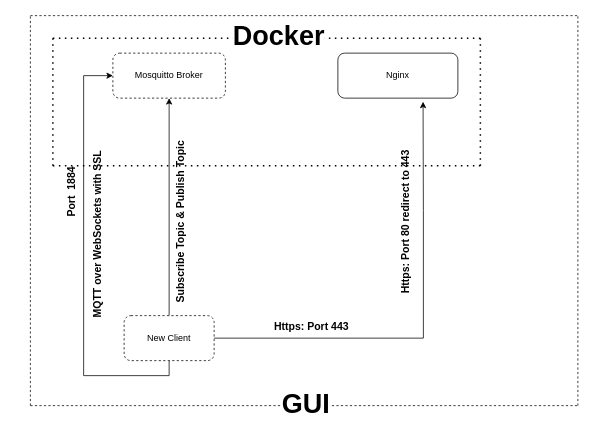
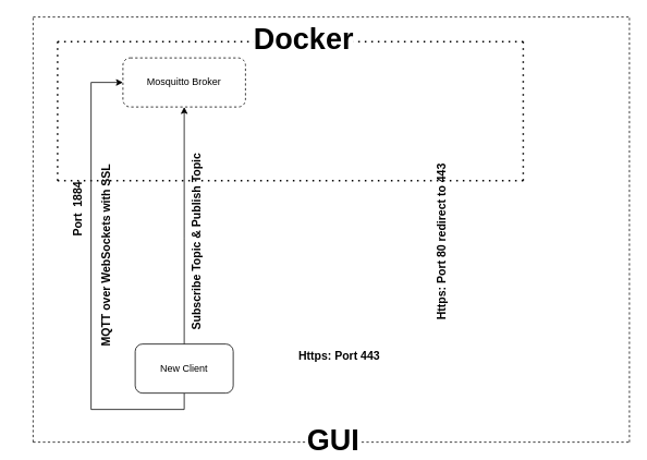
- <mxCell id="3" value="Nginx" style="rounded=1;whiteSpace=wrap;html=1;" vertex="1" parent="1"><mxGeometry x="450" y="70" width="160" height="60" as="geometry" /></mxCell>
- <mxCell id="9" style="edgeStyle=orthogonalEdgeStyle;rounded=0;orthogonalLoop=1;jettySize=auto;html=1;entryX=0.71;entryY=1.08;entryDx=0;entryDy=0;entryPerimeter=0;" edge="1" parent="1" source="6" target="3"><mxGeometry relative="1" as="geometry"><Array as="points"><mxPoint x="564" y="280" /><mxPoint x="564" y="280" /></Array></mxGeometry></mxCell>
- <mxCell id="6" value="New Client" style="rounded=1;whiteSpace=wrap;html=1;dashed=1;" vertex="1" parent="1"><mxGeometry x="165" y="420" width="120" height="60" as="geometry" /></mxCell>
+ <mxCell id="6" value="New Client" style="rounded=1;whiteSpace=wrap;html=1;" vertex="1" parent="1"><mxGeometry x="165" y="420" width="120" height="60" as="geometry" /></mxCell>
